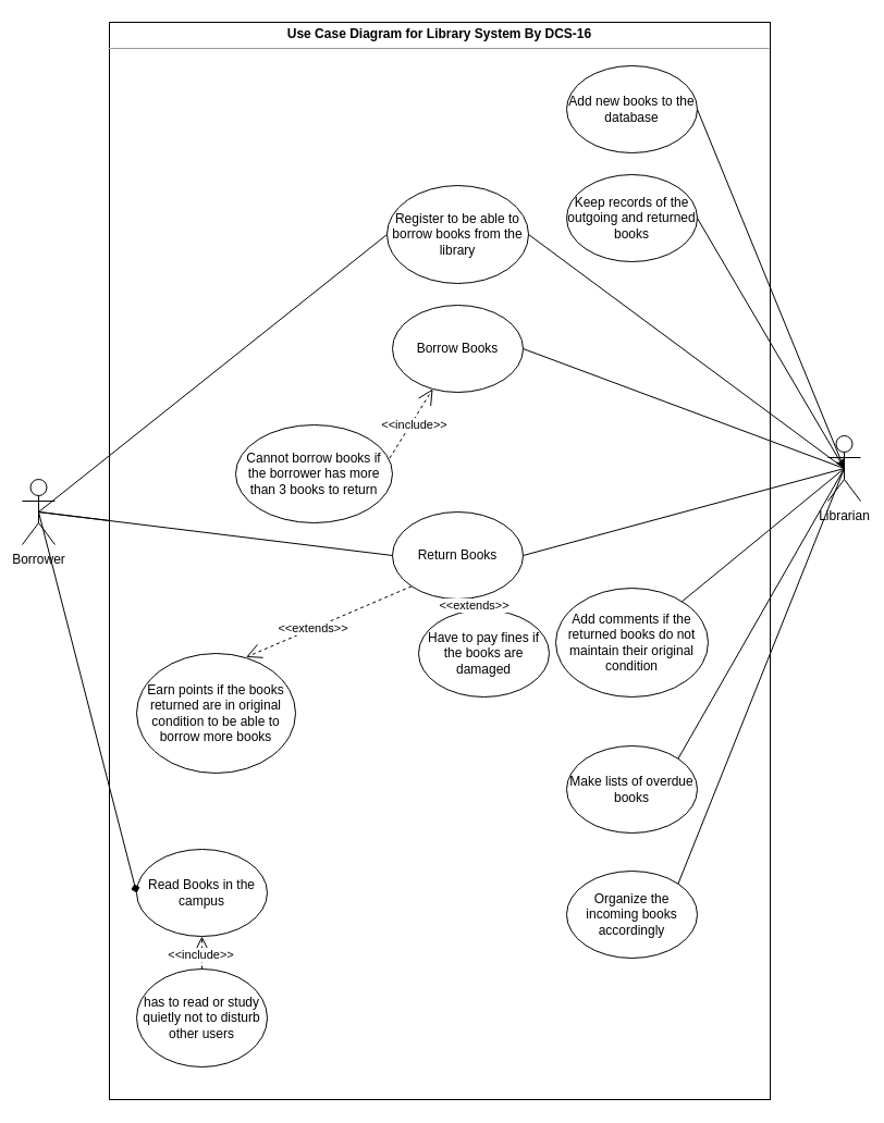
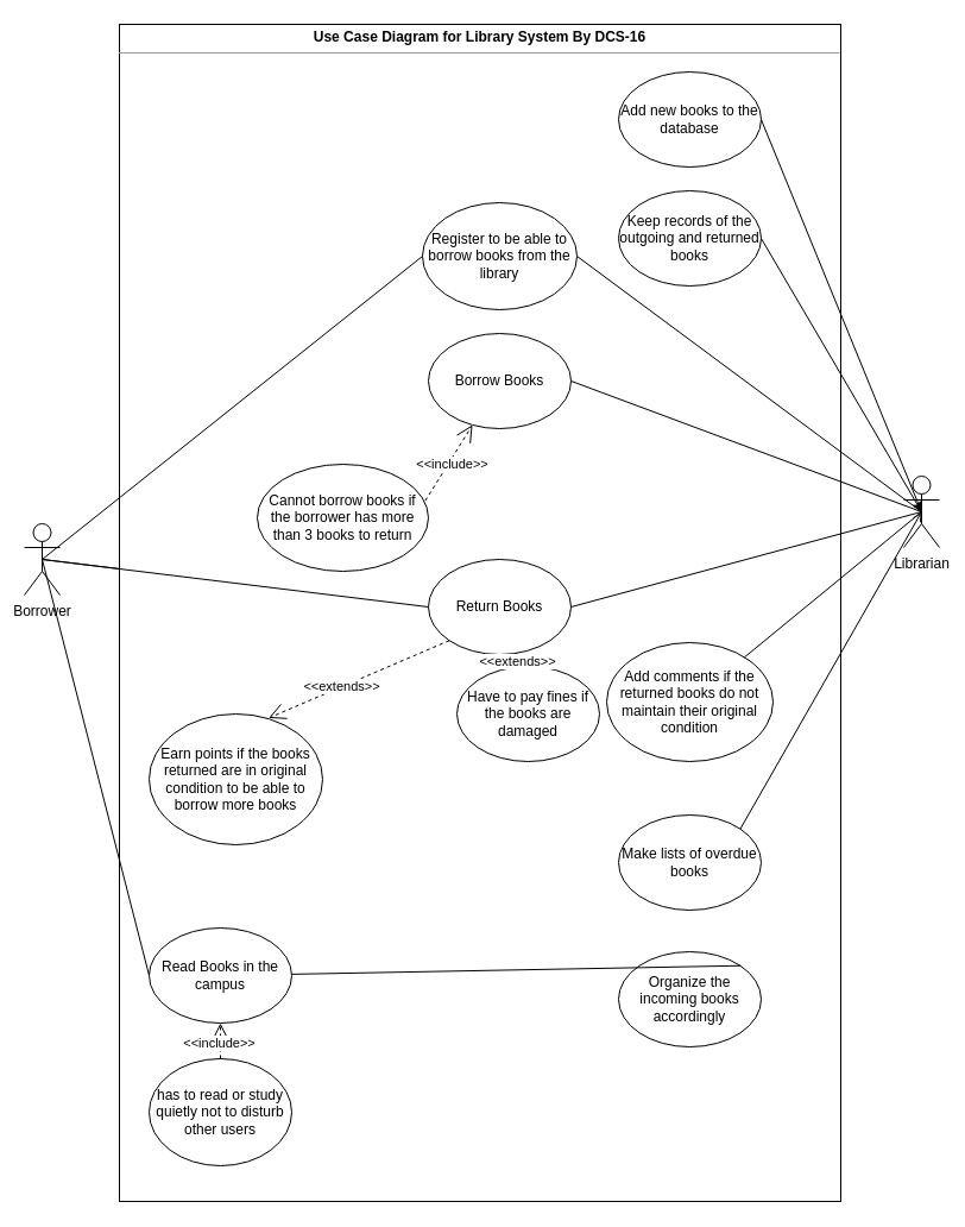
- <mxCell id="29" value="" style="endArrow=none;html=1;rounded=0;strokeColor=default;entryX=0.5;entryY=0.5;entryDx=0;entryDy=0;entryPerimeter=0;exitX=1;exitY=0;exitDx=0;exitDy=0;" parent="1" source="14" target="4" edge="1"><mxGeometry width="50" height="50" relative="1" as="geometry"><mxPoint x="494" y="350" as="sourcePoint" /><mxPoint x="795" y="340" as="targetPoint" /></mxGeometry></mxCell>
+ <mxCell id="29" value="" style="endArrow=open;html=1;rounded=0;strokeColor=default;entryX=0.5;entryY=0.5;entryDx=0;entryDy=0;entryPerimeter=0;exitX=1;exitY=0;exitDx=0;exitDy=0;" parent="1" source="14" target="4" edge="1"><mxGeometry width="50" height="50" relative="1" as="geometry"><mxPoint x="494" y="350" as="sourcePoint" /><mxPoint x="795" y="340" as="targetPoint" /></mxGeometry></mxCell>
- <mxCell id="33" value="" style="endArrow=none;html=1;rounded=0;strokeColor=default;entryX=0.5;entryY=0.5;entryDx=0;entryDy=0;entryPerimeter=0;exitX=1;exitY=0;exitDx=0;exitDy=0;" parent="1" source="32" target="4" edge="1"><mxGeometry width="50" height="50" relative="1" as="geometry"><mxPoint x="380" y="720" as="sourcePoint" /><mxPoint x="430" y="670" as="targetPoint" /></mxGeometry></mxCell>
+ <mxCell id="33" value="" style="endArrow=none;html=1;rounded=0;strokeColor=default;exitX=1;exitY=0;exitDx=0;exitDy=0;" parent="1" source="32" target="9" edge="1"><mxGeometry width="50" height="50" relative="1" as="geometry"><mxPoint x="380" y="720" as="sourcePoint" /><mxPoint x="430" y="670" as="targetPoint" /></mxGeometry></mxCell>
- <mxCell id="10" value="" style="endArrow=diamond;html=1;rounded=0;strokeColor=default;exitX=0.5;exitY=0.5;exitDx=0;exitDy=0;exitPerimeter=0;entryX=0;entryY=0.5;entryDx=0;entryDy=0;" parent="1" source="3" target="9" edge="1"><mxGeometry width="50" height="50" relative="1" as="geometry"><mxPoint x="65" y="310" as="sourcePoint" /><mxPoint x="190" y="220" as="targetPoint" /></mxGeometry></mxCell>
+ <mxCell id="10" value="" style="endArrow=none;html=1;rounded=0;strokeColor=default;exitX=0.5;exitY=0.5;exitDx=0;exitDy=0;exitPerimeter=0;entryX=0;entryY=0.5;entryDx=0;entryDy=0;" parent="1" source="3" target="9" edge="1"><mxGeometry width="50" height="50" relative="1" as="geometry"><mxPoint x="65" y="310" as="sourcePoint" /><mxPoint x="190" y="220" as="targetPoint" /></mxGeometry></mxCell>
